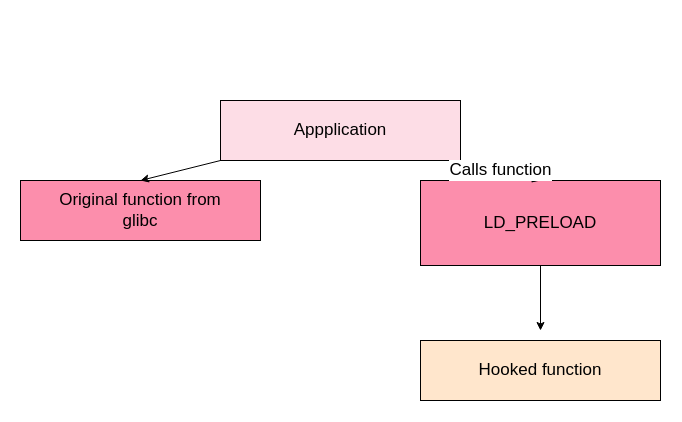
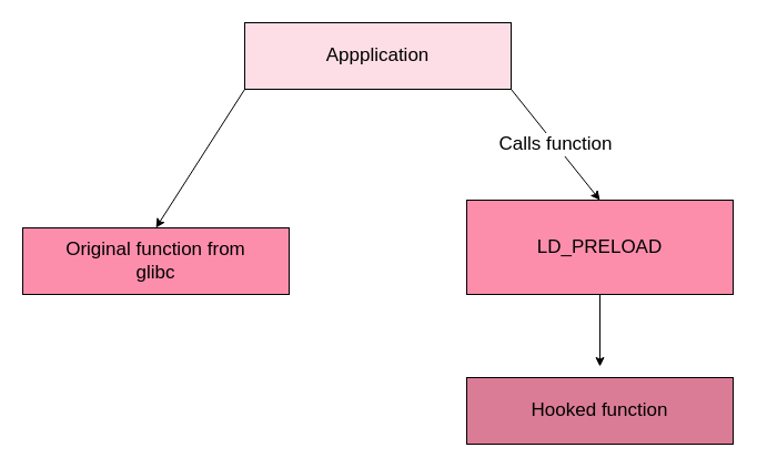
- <mxCell id="2" value="&lt;font style=&quot;font-size: 17px;&quot;&gt;Appplication&lt;/font&gt;" style="rounded=0;whiteSpace=wrap;html=1;fillColor=#FDDDE6;" vertex="1" parent="1"><mxGeometry x="220" y="100" width="240" height="60" as="geometry" /></mxCell>
+ <mxCell id="2" value="&lt;font style=&quot;font-size: 17px;&quot;&gt;Appplication&lt;/font&gt;" style="rounded=0;whiteSpace=wrap;html=1;fillColor=#FDDDE6;" vertex="1" parent="1"><mxGeometry x="220" y="20" width="240" height="60" as="geometry" /></mxCell>
- <mxCell id="3" value="&lt;div style=&quot;font-size: 17px;&quot;&gt;&lt;font style=&quot;font-size: 17px;&quot;&gt;Original function from &lt;br&gt;&lt;/font&gt;&lt;/div&gt;&lt;div style=&quot;font-size: 17px;&quot;&gt;&lt;font style=&quot;font-size: 17px;&quot;&gt;glibc&lt;font style=&quot;font-size: 17px;&quot;&gt;&lt;br&gt;&lt;/font&gt;&lt;/font&gt;&lt;/div&gt;" style="rounded=0;whiteSpace=wrap;html=1;fillColor=#FC8EAC;" vertex="1" parent="1"><mxGeometry x="20" y="180" width="240" height="60" as="geometry" /></mxCell>
+ <mxCell id="3" value="&lt;div style=&quot;font-size: 17px;&quot;&gt;&lt;font style=&quot;font-size: 17px;&quot;&gt;Original function from &lt;br&gt;&lt;/font&gt;&lt;/div&gt;&lt;div style=&quot;font-size: 17px;&quot;&gt;&lt;font style=&quot;font-size: 17px;&quot;&gt;glibc&lt;font style=&quot;font-size: 17px;&quot;&gt;&lt;br&gt;&lt;/font&gt;&lt;/font&gt;&lt;/div&gt;" style="rounded=0;whiteSpace=wrap;html=1;fillColor=#FC8EAC;" vertex="1" parent="1"><mxGeometry x="20" y="205" width="240" height="60" as="geometry" /></mxCell>
- <mxCell id="5" value="&lt;font style=&quot;font-size: 17px;&quot;&gt;Hooked function&lt;br&gt;&lt;/font&gt;" style="rounded=0;whiteSpace=wrap;html=1;fillColor=#ffe6cc;" vertex="1" parent="1"><mxGeometry x="420" y="340" width="240" height="60" as="geometry" /></mxCell>
+ <mxCell id="5" value="&lt;font style=&quot;font-size: 17px;&quot;&gt;Hooked function&lt;br&gt;&lt;/font&gt;" style="rounded=0;whiteSpace=wrap;html=1;fillColor=#DB7C96;" vertex="1" parent="1"><mxGeometry x="420" y="340" width="240" height="60" as="geometry" /></mxCell>
